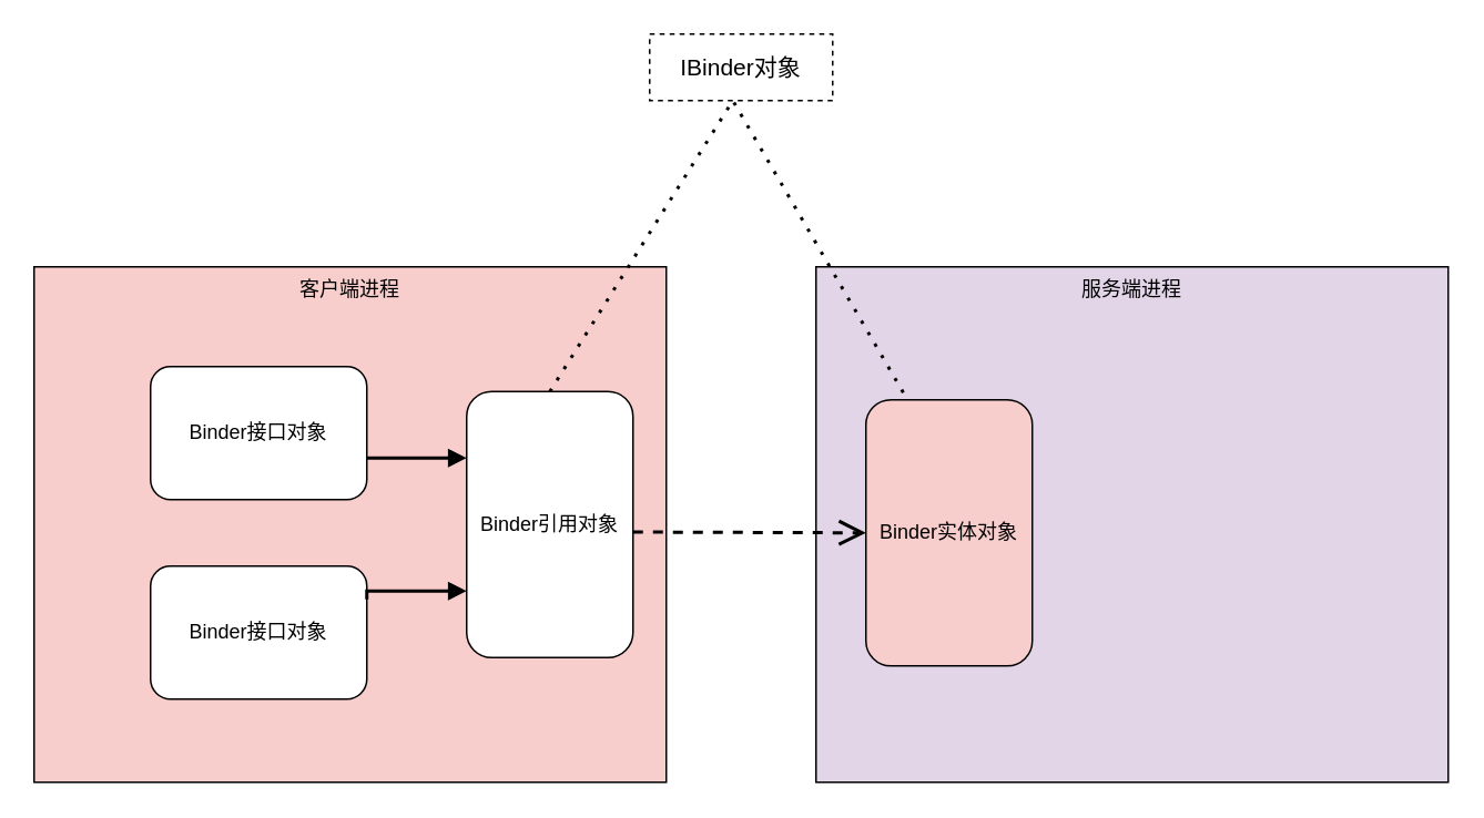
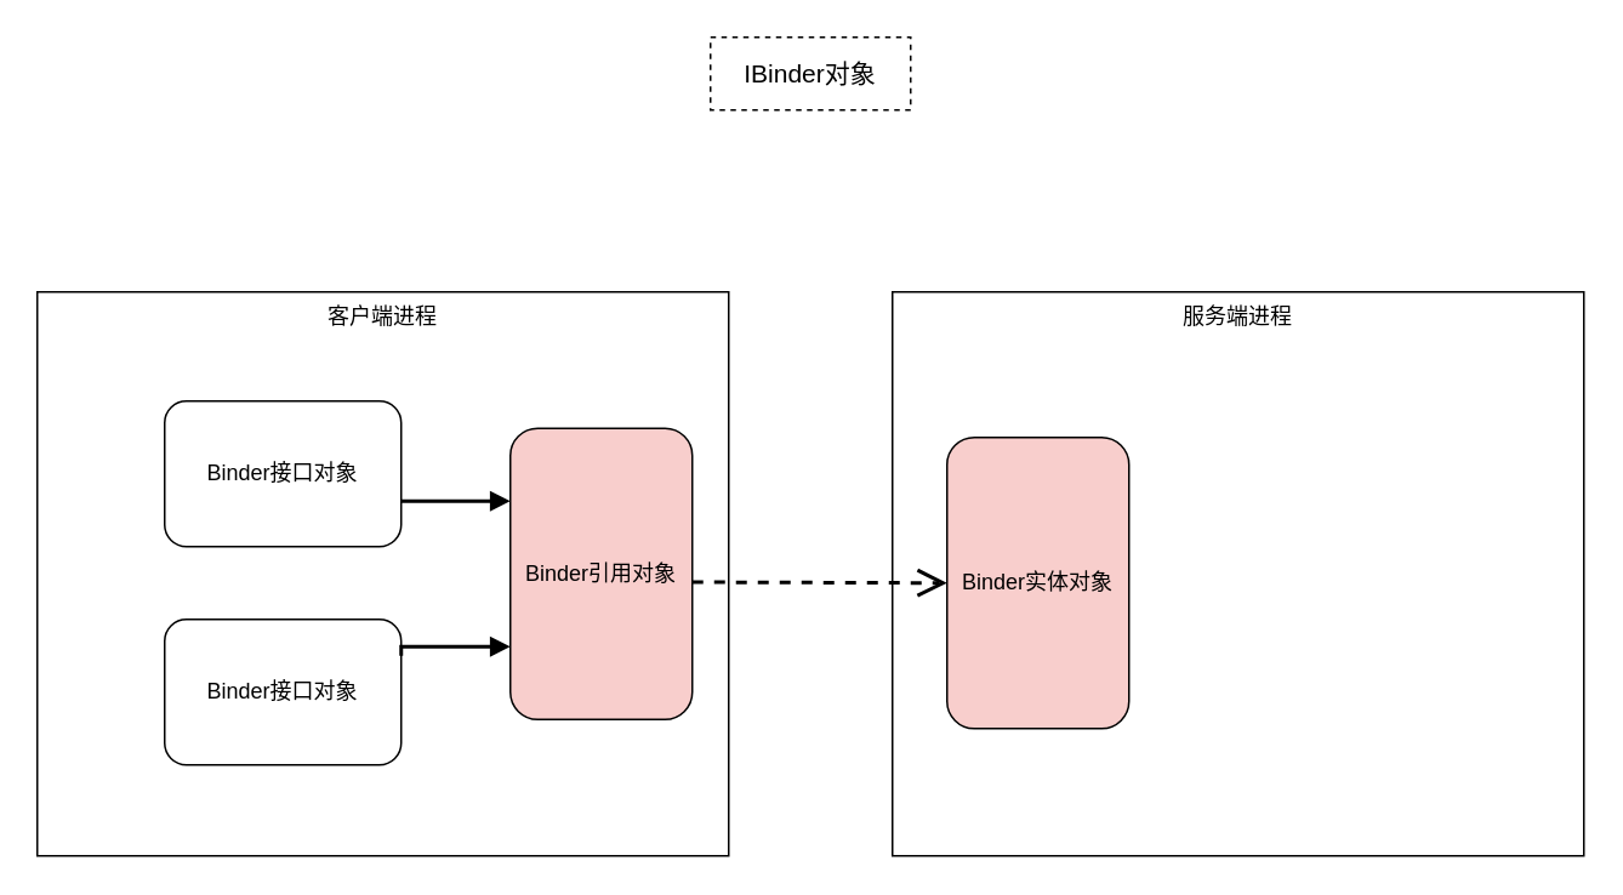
- <mxCell id="11" value="" style="endArrow=none;dashed=1;html=1;dashPattern=1 3;strokeWidth=2;rounded=0;fontSize=14;jumpSize=14;exitX=0.5;exitY=0;exitDx=0;exitDy=0;entryX=0.25;entryY=0;entryDx=0;entryDy=0;" edge="1" parent="1" source="4" target="5"><mxGeometry width="50" height="50" relative="1" as="geometry"><mxPoint x="510" y="490" as="sourcePoint" /><mxPoint x="560" y="440" as="targetPoint" /><Array as="points"><mxPoint x="440" y="60" /></Array></mxGeometry></mxCell>
- <mxCell id="2" value="客户端进程" style="rounded=0;whiteSpace=wrap;html=1;horizontal=1;verticalAlign=top;fillColor=#f8cecc;" vertex="1" parent="1"><mxGeometry x="20" y="160" width="380" height="310" as="geometry" /></mxCell>
+ <mxCell id="2" value="客户端进程" style="rounded=0;whiteSpace=wrap;html=1;horizontal=1;verticalAlign=top;" vertex="1" parent="1"><mxGeometry x="20" y="160" width="380" height="310" as="geometry" /></mxCell>
- <mxCell id="4" value="Binder引用对象" style="rounded=1;whiteSpace=wrap;html=1;" vertex="1" parent="1"><mxGeometry x="280" y="235" width="100" height="160" as="geometry" /></mxCell>
+ <mxCell id="4" value="Binder引用对象" style="rounded=1;whiteSpace=wrap;html=1;fillColor=#f8cecc;" vertex="1" parent="1"><mxGeometry x="280" y="235" width="100" height="160" as="geometry" /></mxCell>
- <mxCell id="3" value="服务端进程" style="rounded=0;whiteSpace=wrap;html=1;horizontal=1;verticalAlign=top;fillColor=#e1d5e7;" vertex="1" parent="1"><mxGeometry x="490" y="160" width="380" height="310" as="geometry" /></mxCell>
+ <mxCell id="3" value="服务端进程" style="rounded=0;whiteSpace=wrap;html=1;horizontal=1;verticalAlign=top;" vertex="1" parent="1"><mxGeometry x="490" y="160" width="380" height="310" as="geometry" /></mxCell>
